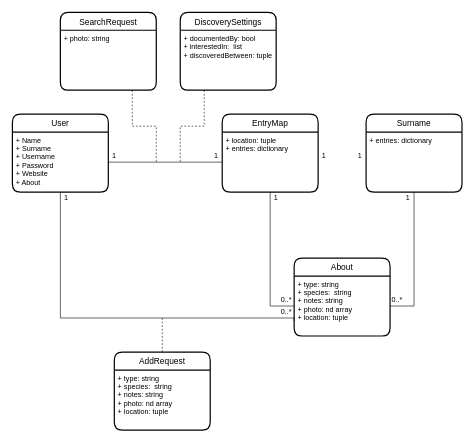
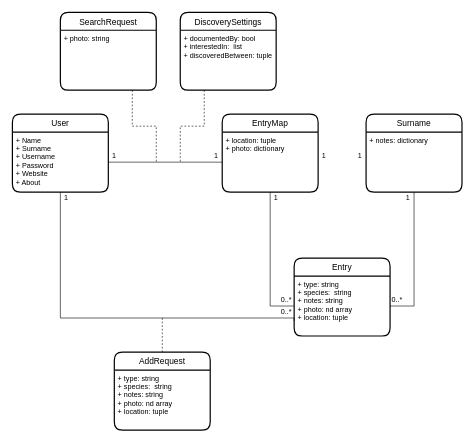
- <mxCell id="19" value="+ location: tuple&#10;+ entries: dictionary" style="align=left;strokeColor=none;fillColor=none;spacingLeft=4;fontSize=12;verticalAlign=top;resizable=0;rotatable=0;part=1;" vertex="1" parent="18"><mxGeometry y="30" width="160" height="100" as="geometry" /></mxCell>
+ <mxCell id="19" value="+ location: tuple&#10;+ photo: dictionary" style="align=left;strokeColor=none;fillColor=none;spacingLeft=4;fontSize=12;verticalAlign=top;resizable=0;rotatable=0;part=1;" vertex="1" parent="18"><mxGeometry y="30" width="160" height="100" as="geometry" /></mxCell>
- <mxCell id="17" value="+ entries: dictionary" style="align=left;strokeColor=none;fillColor=none;spacingLeft=4;fontSize=12;verticalAlign=top;resizable=0;rotatable=0;part=1;" vertex="1" parent="16"><mxGeometry y="30" width="160" height="100" as="geometry" /></mxCell>
+ <mxCell id="17" value="+ notes: dictionary" style="align=left;strokeColor=none;fillColor=none;spacingLeft=4;fontSize=12;verticalAlign=top;resizable=0;rotatable=0;part=1;" vertex="1" parent="16"><mxGeometry y="30" width="160" height="100" as="geometry" /></mxCell>
- <mxCell id="20" value="About" style="swimlane;childLayout=stackLayout;horizontal=1;startSize=30;horizontalStack=0;rounded=1;fontSize=14;fontStyle=0;strokeWidth=2;resizeParent=0;resizeLast=1;shadow=0;dashed=0;align=center;" vertex="1" parent="1"><mxGeometry x="490" y="430" width="160" height="130" as="geometry" /></mxCell>
+ <mxCell id="20" value="Entry" style="swimlane;childLayout=stackLayout;horizontal=1;startSize=30;horizontalStack=0;rounded=1;fontSize=14;fontStyle=0;strokeWidth=2;resizeParent=0;resizeLast=1;shadow=0;dashed=0;align=center;" vertex="1" parent="1"><mxGeometry x="490" y="430" width="160" height="130" as="geometry" /></mxCell>
